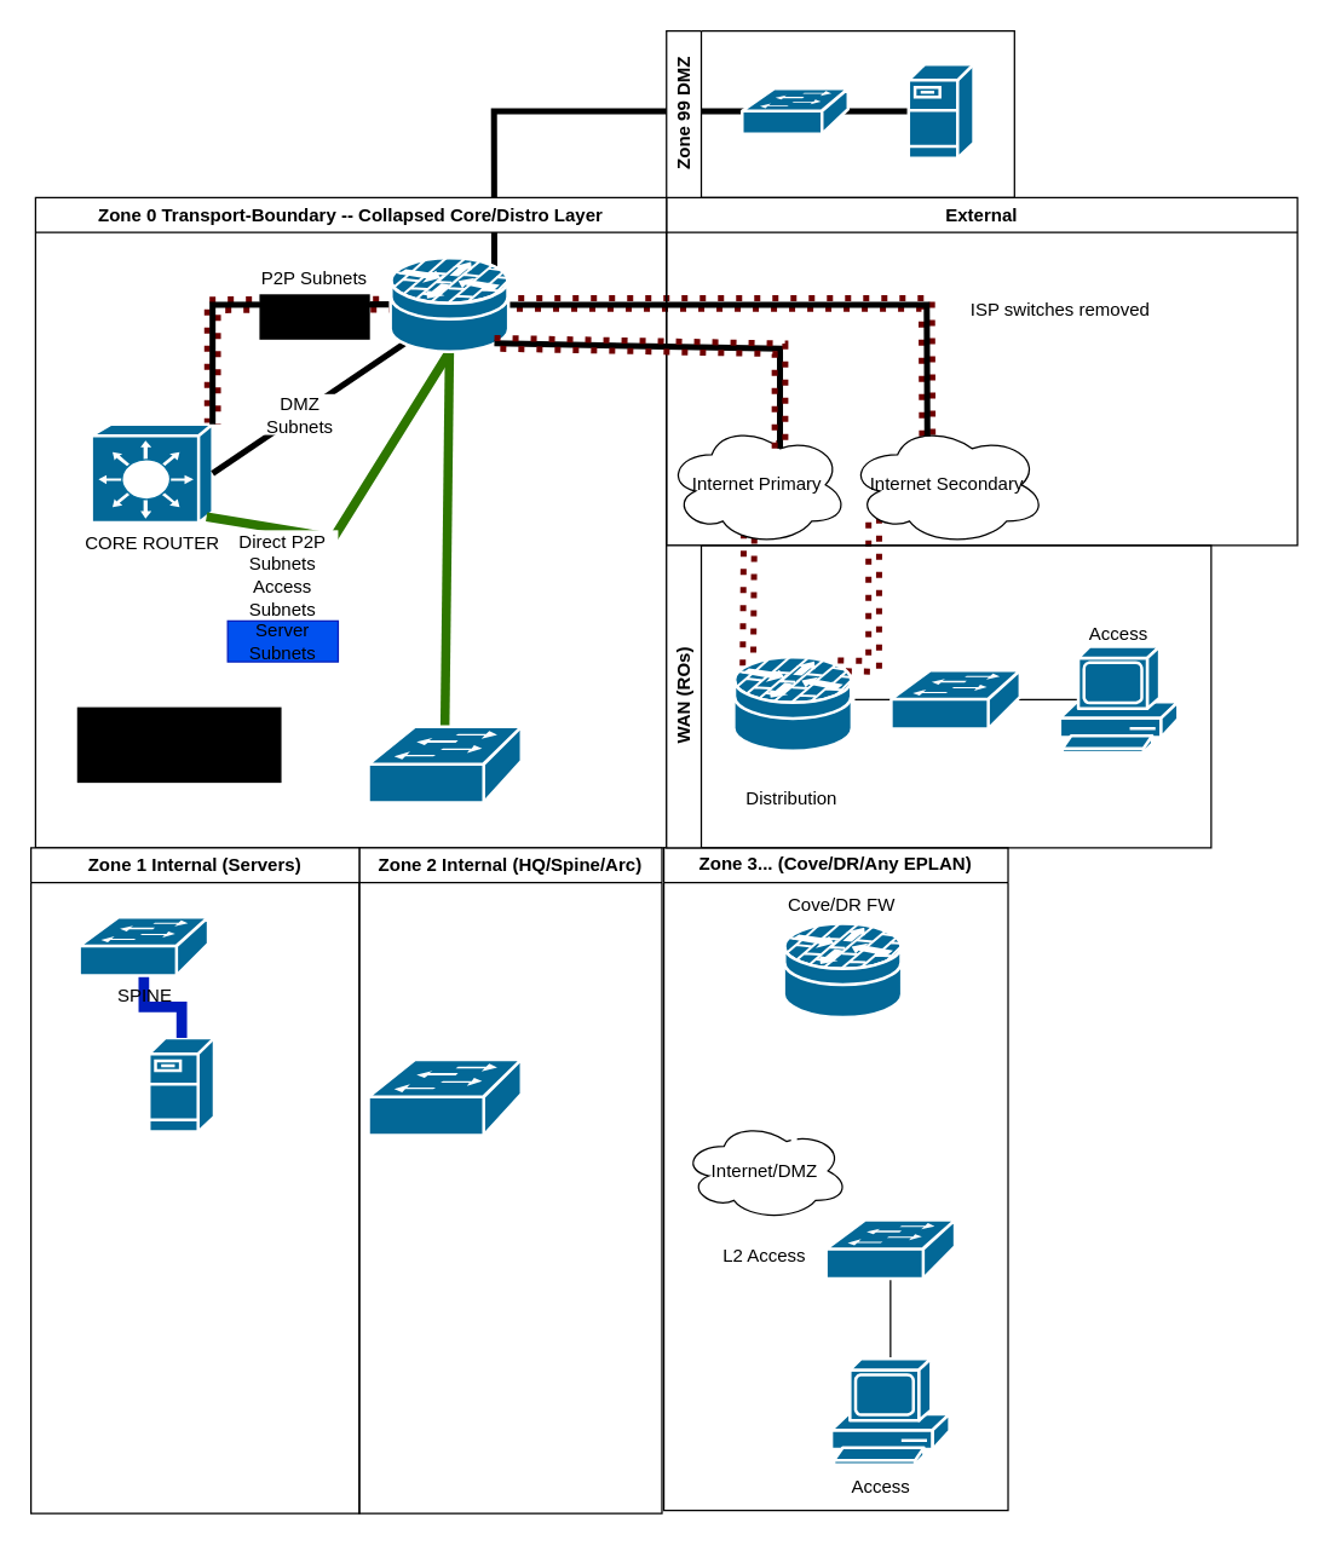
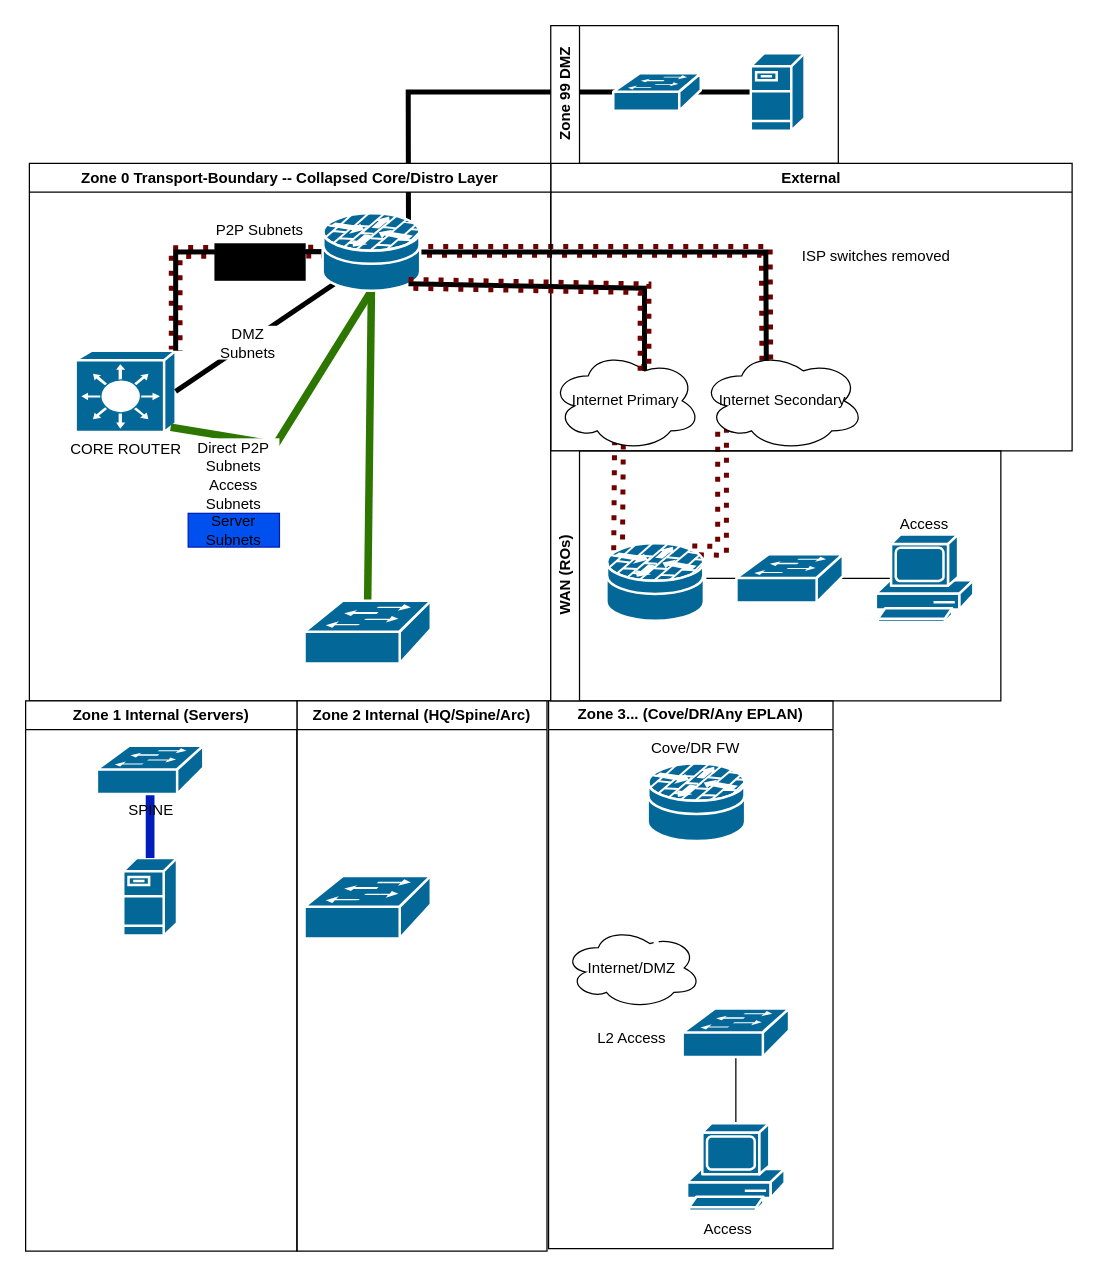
- <mxCell id="16" value="Core Switch is fully L2. Spine keeps 80G uplink through LAG." style="text;html=1;align=center;verticalAlign=middle;whiteSpace=wrap;rounded=0;fillColor=light-dark(#000000,#030303);fillStyle=solid;" parent="14" vertex="1"><mxGeometry x="27.5" y="337" width="135" height="50" as="geometry" /></mxCell>
- <mxCell id="51" value="Distribution" style="text;html=1;align=center;verticalAlign=middle;whiteSpace=wrap;rounded=0;" parent="47" vertex="1"><mxGeometry x="53" y="153" width="60" height="30" as="geometry" /></mxCell>
- <mxCell id="59" value="SPINE" style="shape=mxgraph.cisco.switches.workgroup_switch;sketch=0;html=1;pointerEvents=1;dashed=0;fillColor=#036897;strokeColor=#ffffff;strokeWidth=2;verticalLabelPosition=bottom;verticalAlign=top;align=center;outlineConnect=0;" parent="56" vertex="1"><mxGeometry x="32" y="45.84" width="85.12" height="38.63" as="geometry" /></mxCell>
+ <mxCell id="59" value="SPINE" style="shape=mxgraph.cisco.switches.workgroup_switch;sketch=0;html=1;pointerEvents=1;dashed=0;fillColor=#036897;strokeColor=#ffffff;strokeWidth=2;verticalLabelPosition=bottom;verticalAlign=top;align=center;outlineConnect=0;" parent="56" vertex="1"><mxGeometry x="57.0" y="35.84" width="85.12" height="38.63" as="geometry" /></mxCell>
